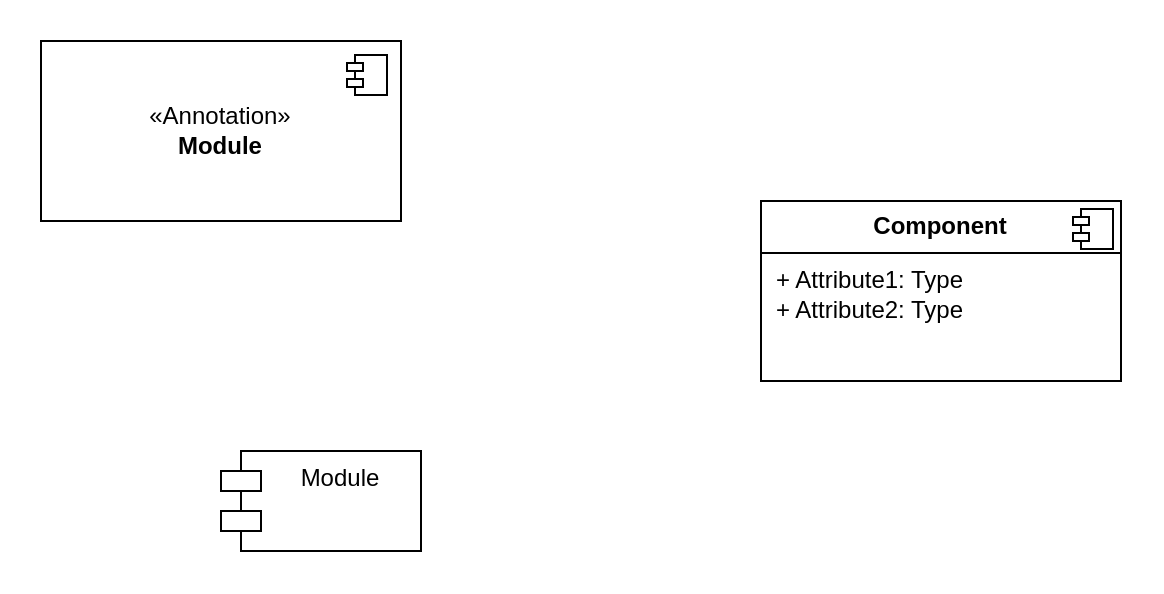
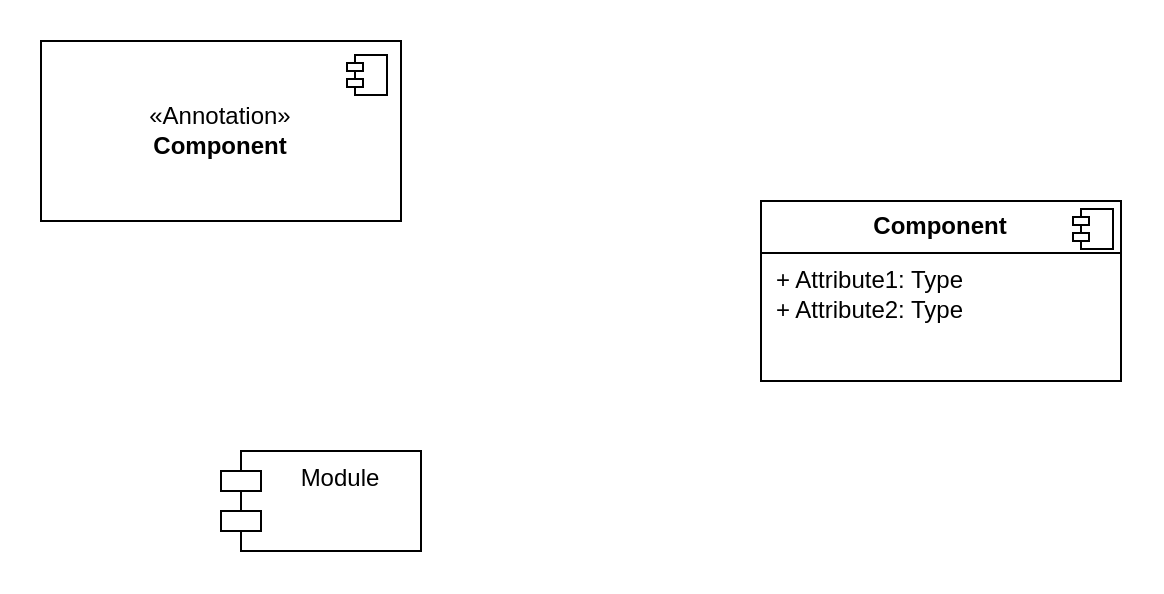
- <mxCell id="2" value="&amp;laquo;Annotation&amp;raquo;&lt;br/&gt;&lt;b&gt;Module&lt;/b&gt;" style="html=1;dropTarget=0;whiteSpace=wrap;" vertex="1" parent="1"><mxGeometry x="20" y="20" width="180" height="90" as="geometry" /></mxCell>
+ <mxCell id="2" value="&amp;laquo;Annotation&amp;raquo;&lt;br/&gt;&lt;b&gt;Component&lt;/b&gt;" style="html=1;dropTarget=0;whiteSpace=wrap;" vertex="1" parent="1"><mxGeometry x="20" y="20" width="180" height="90" as="geometry" /></mxCell>
